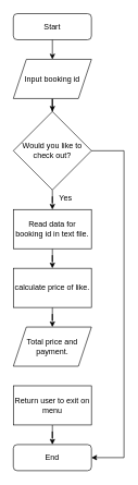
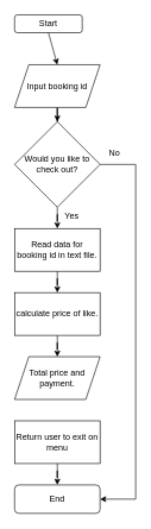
- <mxCell id="2" value="Start" style="rounded=1;whiteSpace=wrap;html=1;fontSize=12;glass=0;strokeWidth=1;shadow=0;" parent="1" vertex="1"><mxGeometry x="20" y="20" width="120" height="40" as="geometry" /></mxCell>
+ <mxCell id="2" value="Start" style="rounded=1;whiteSpace=wrap;html=1;fontSize=12;glass=0;strokeWidth=1;shadow=0;" parent="1" vertex="1"><mxGeometry x="20" y="20" width="95" height="25" as="geometry" /></mxCell>
+ <mxCell id="18" value="No" style="text;html=1;align=center;verticalAlign=middle;resizable=0;points=[];autosize=1;strokeColor=none;fillColor=none;" vertex="1" parent="1"><mxGeometry x="140" y="200" width="40" height="30" as="geometry" /></mxCell>
